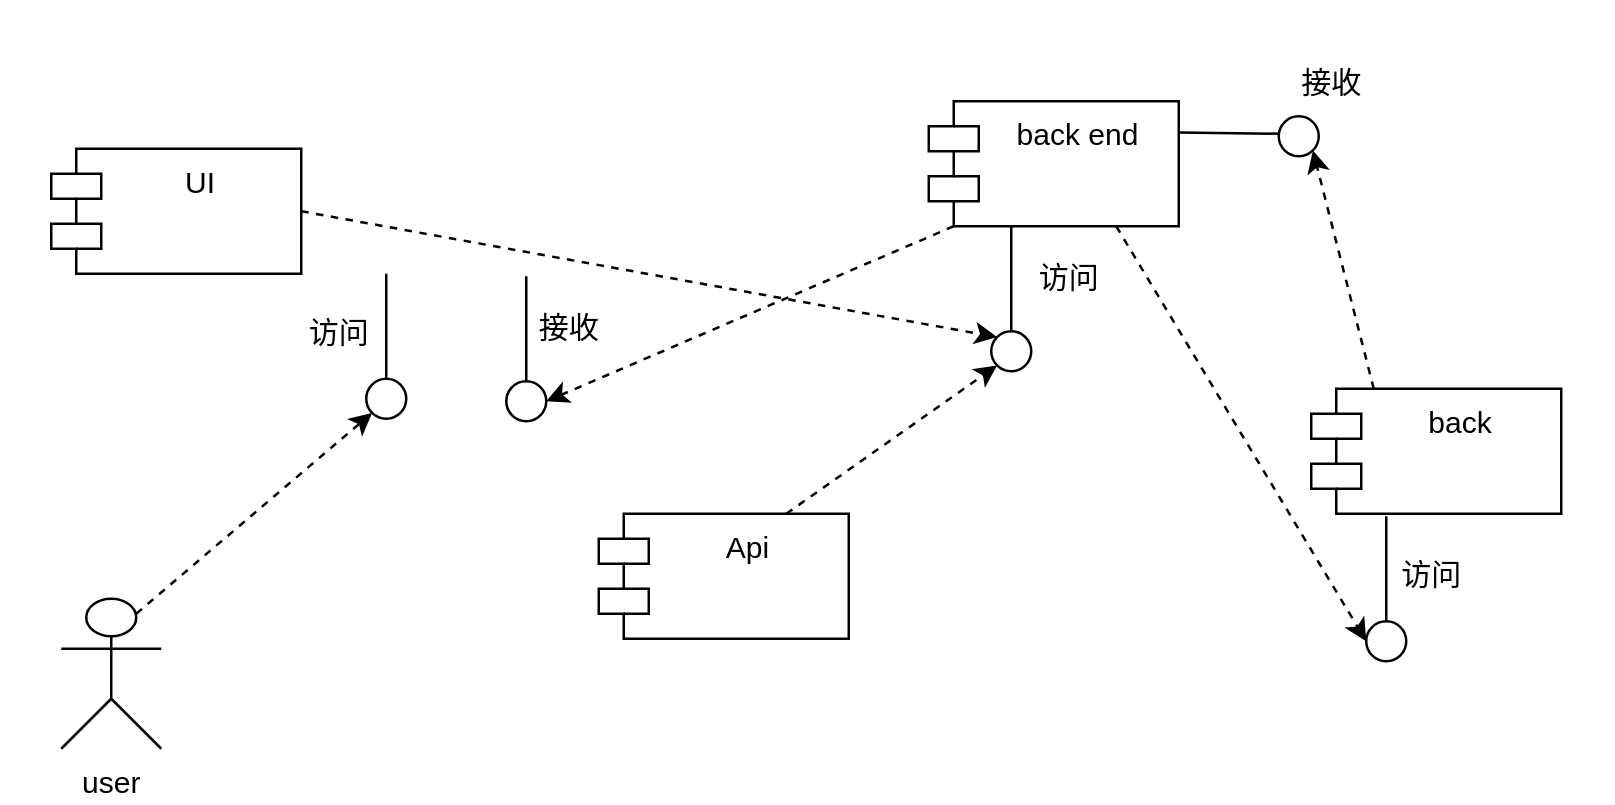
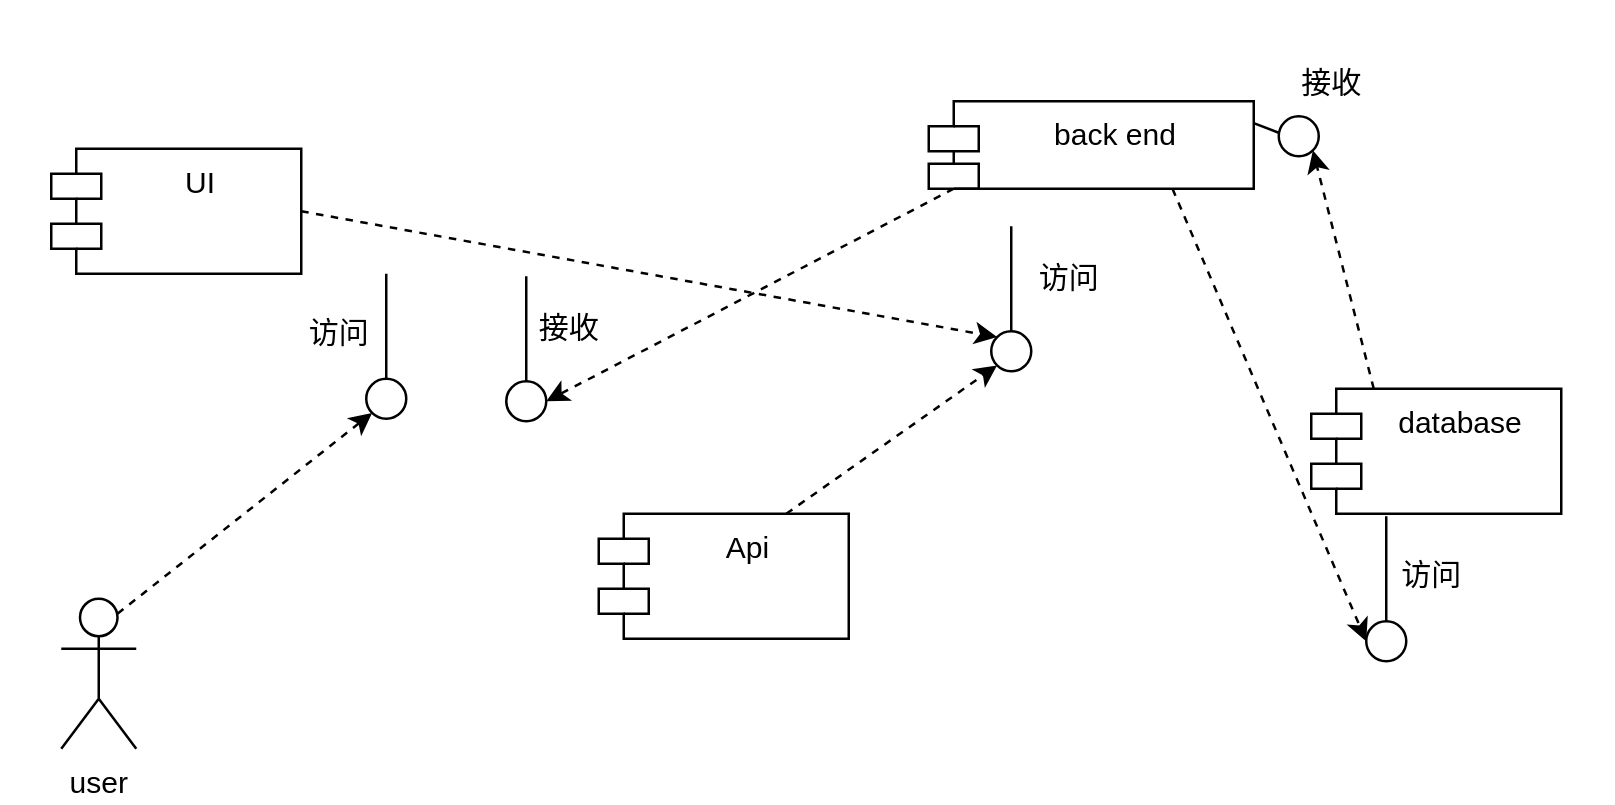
- <mxCell id="6" value="back end" style="shape=module;align=left;spacingLeft=20;align=center;verticalAlign=top;whiteSpace=wrap;html=1;" vertex="1" parent="1"><mxGeometry x="371" y="40" width="100" height="50" as="geometry" /></mxCell>
+ <mxCell id="6" value="back end" style="shape=module;align=left;spacingLeft=20;align=center;verticalAlign=top;whiteSpace=wrap;html=1;" vertex="1" parent="1"><mxGeometry x="371" y="40" width="130" height="35" as="geometry" /></mxCell>
- <mxCell id="16" value="back" style="shape=module;align=left;spacingLeft=20;align=center;verticalAlign=top;whiteSpace=wrap;html=1;" vertex="1" parent="1"><mxGeometry x="524" y="155" width="100" height="50" as="geometry" /></mxCell>
+ <mxCell id="16" value="database" style="shape=module;align=left;spacingLeft=20;align=center;verticalAlign=top;whiteSpace=wrap;html=1;" vertex="1" parent="1"><mxGeometry x="524" y="155" width="100" height="50" as="geometry" /></mxCell>
- <mxCell id="8" value="user" style="shape=umlActor;verticalLabelPosition=bottom;verticalAlign=top;html=1;" vertex="1" parent="1"><mxGeometry x="24" y="239" width="40" height="60" as="geometry" /></mxCell>
+ <mxCell id="8" value="user" style="shape=umlActor;verticalLabelPosition=bottom;verticalAlign=top;html=1;" vertex="1" parent="1"><mxGeometry x="24" y="239" width="30" height="60" as="geometry" /></mxCell>
